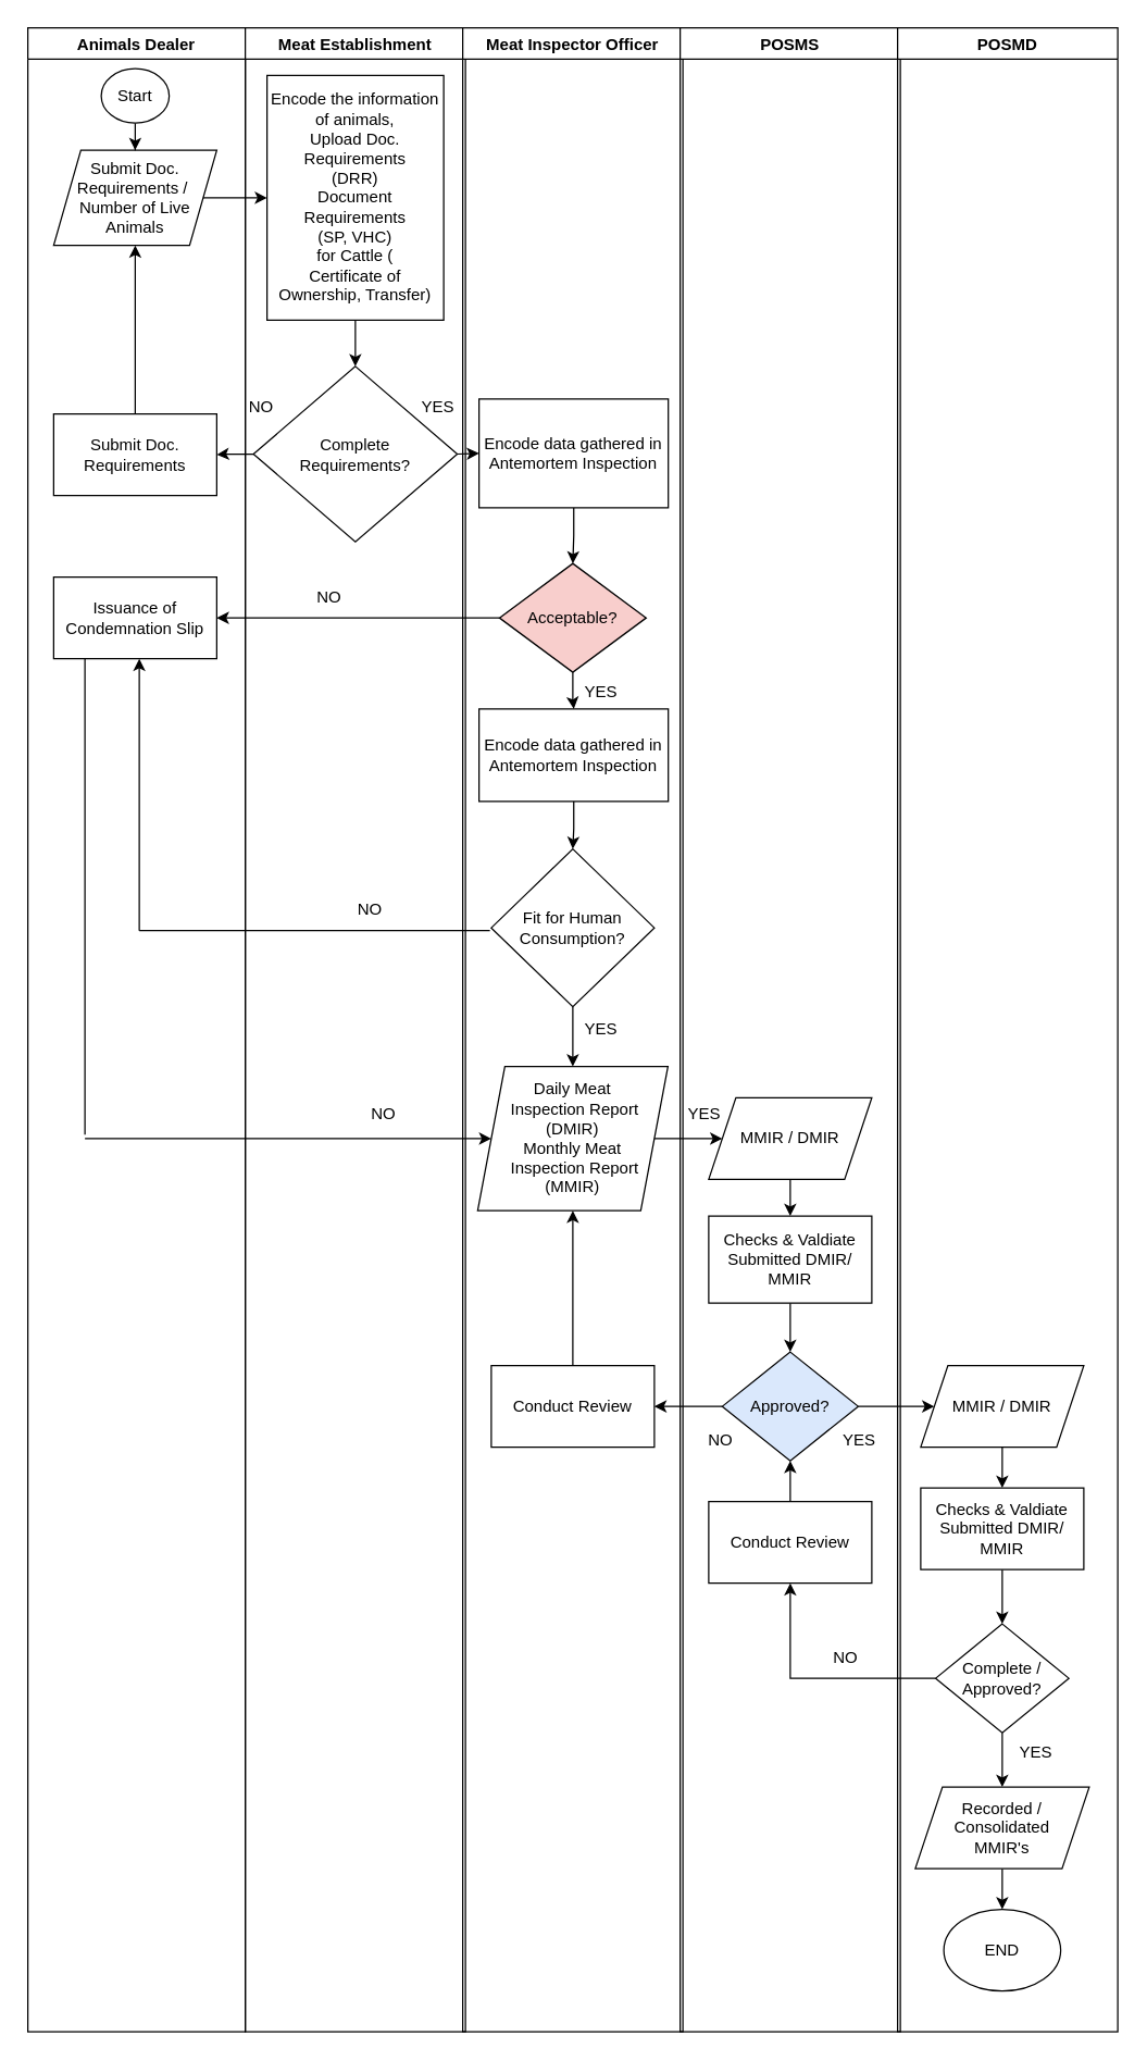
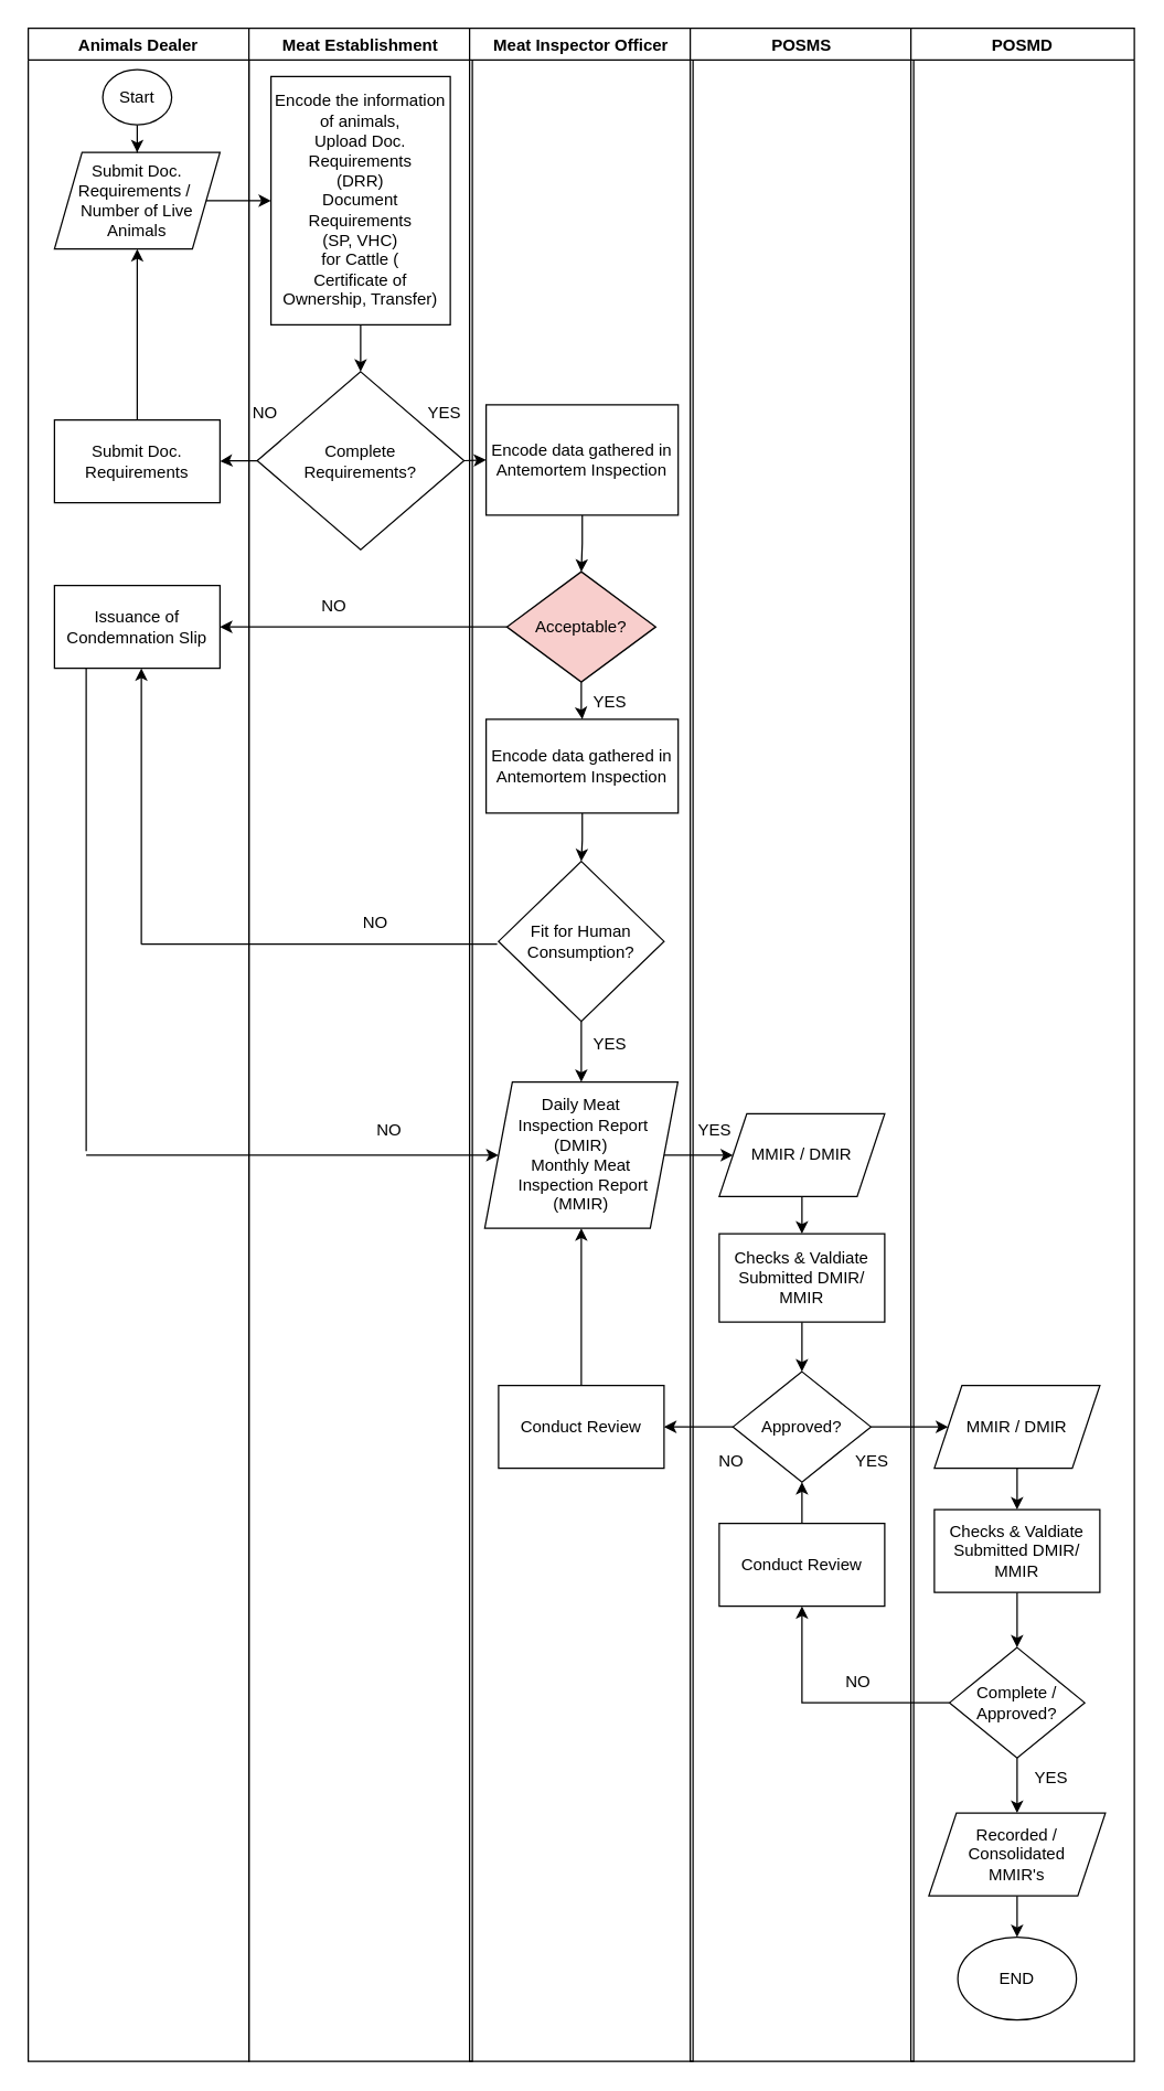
- <mxCell id="36" value="Approved?" style="rhombus;whiteSpace=wrap;html=1;fillColor=#dae8fc;" parent="33" vertex="1"><mxGeometry x="31" y="974" width="100" height="80" as="geometry" /></mxCell>
+ <mxCell id="36" value="Approved?" style="rhombus;whiteSpace=wrap;html=1;" parent="33" vertex="1"><mxGeometry x="31" y="974" width="100" height="80" as="geometry" /></mxCell>
